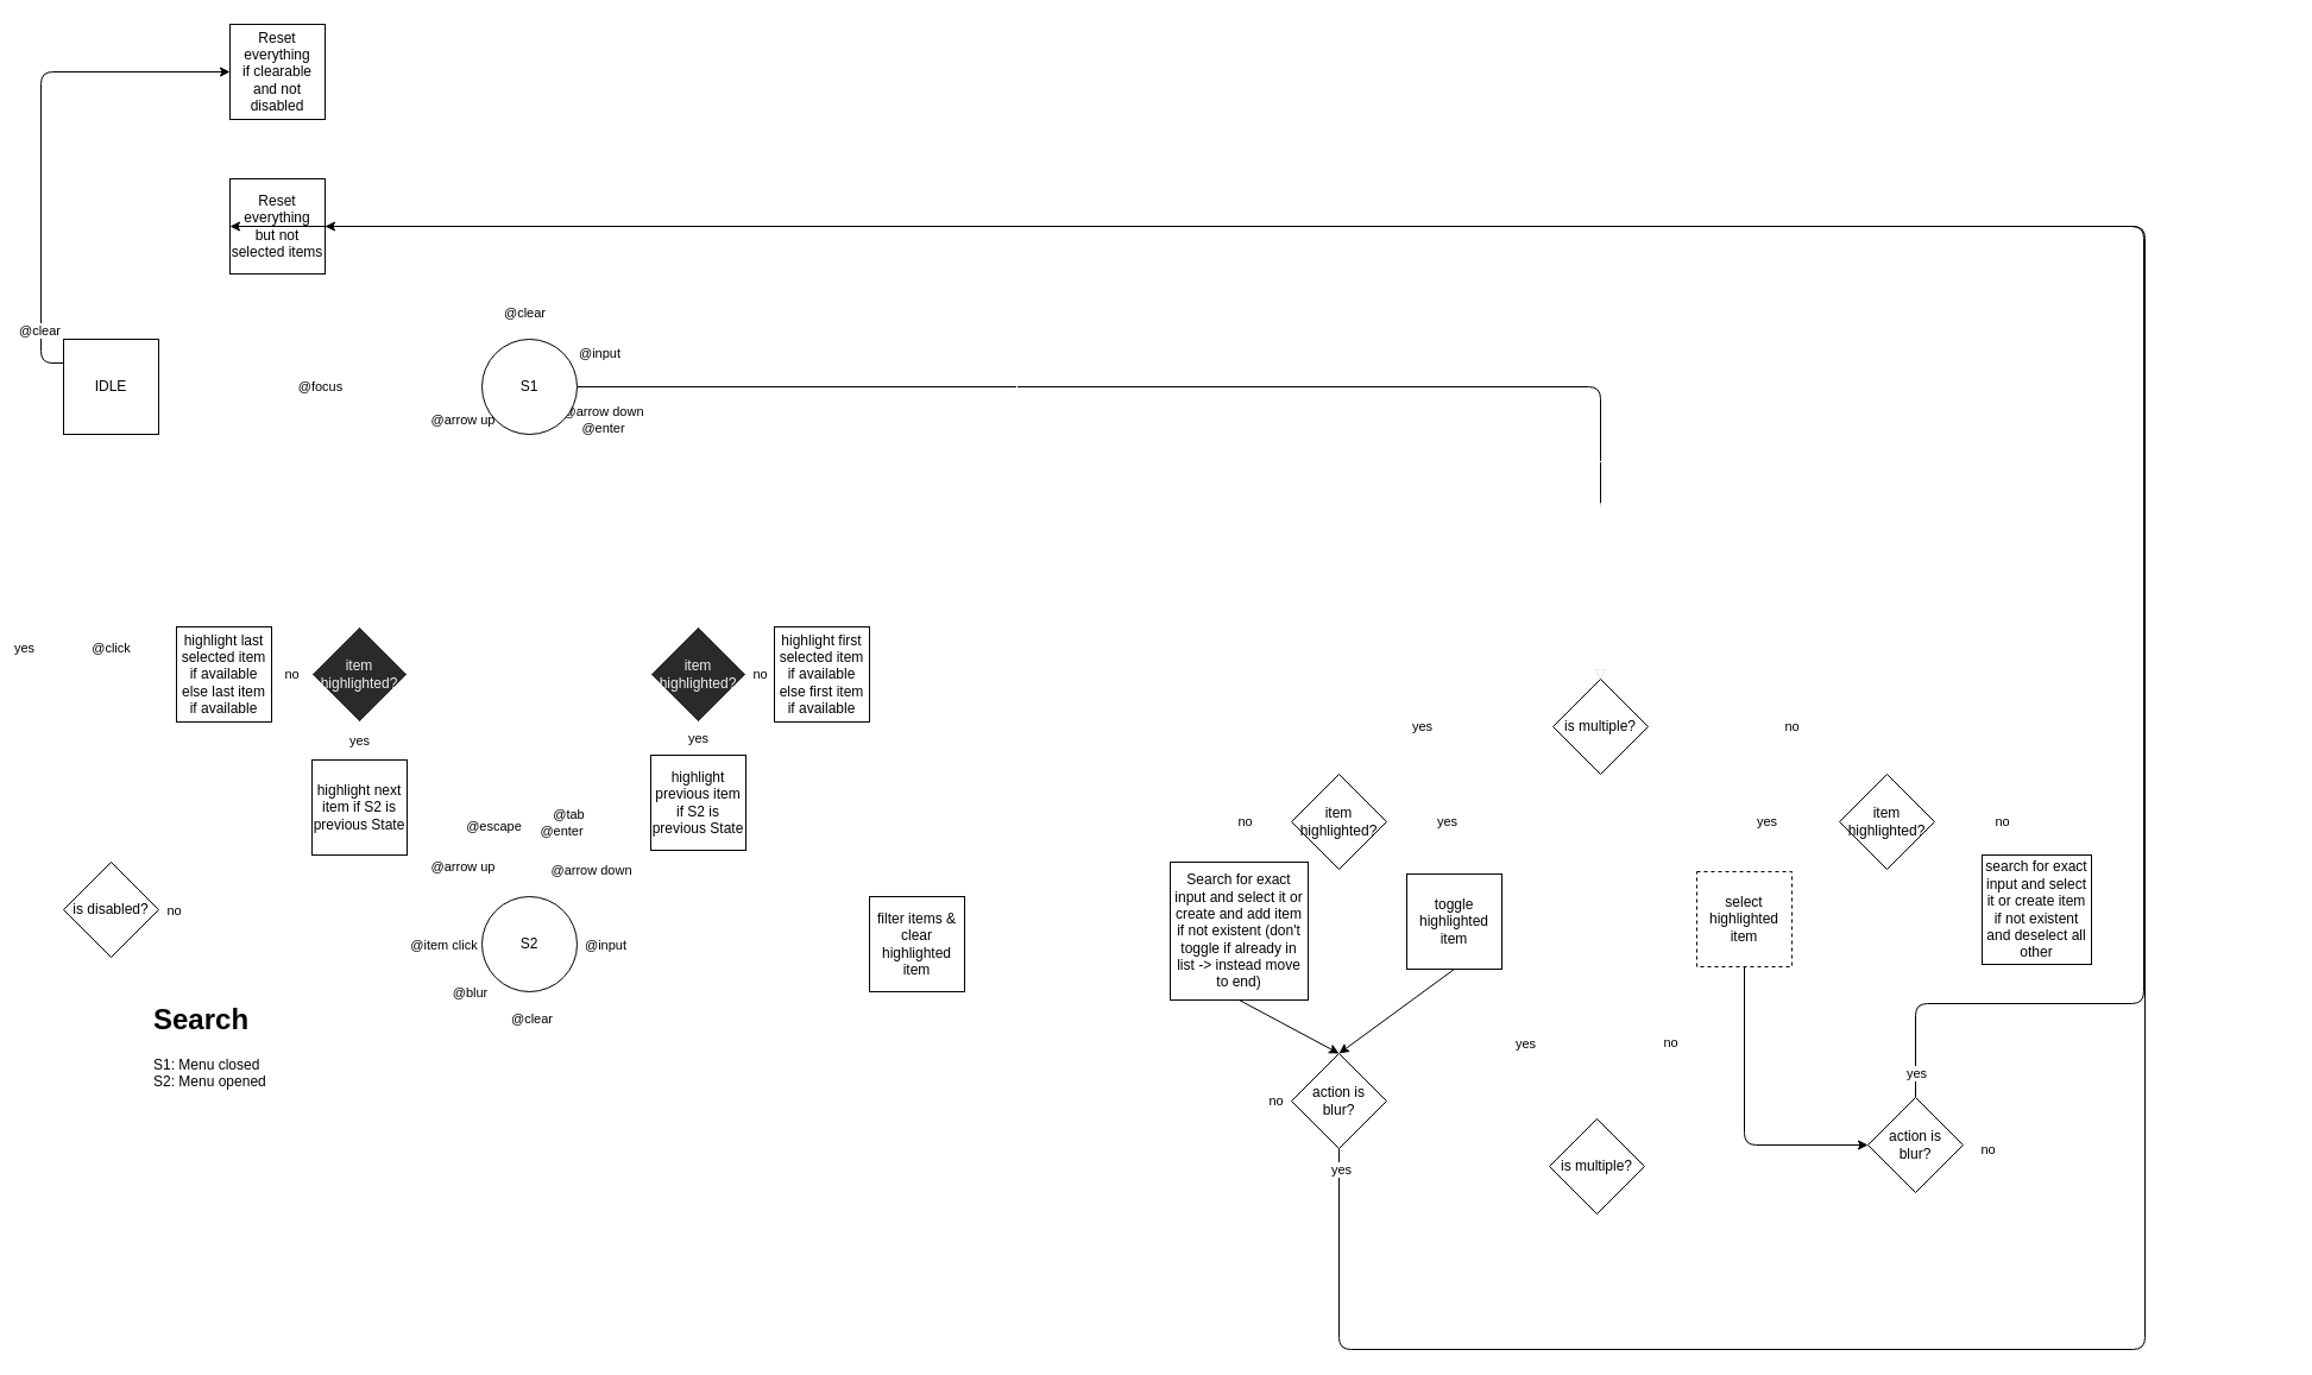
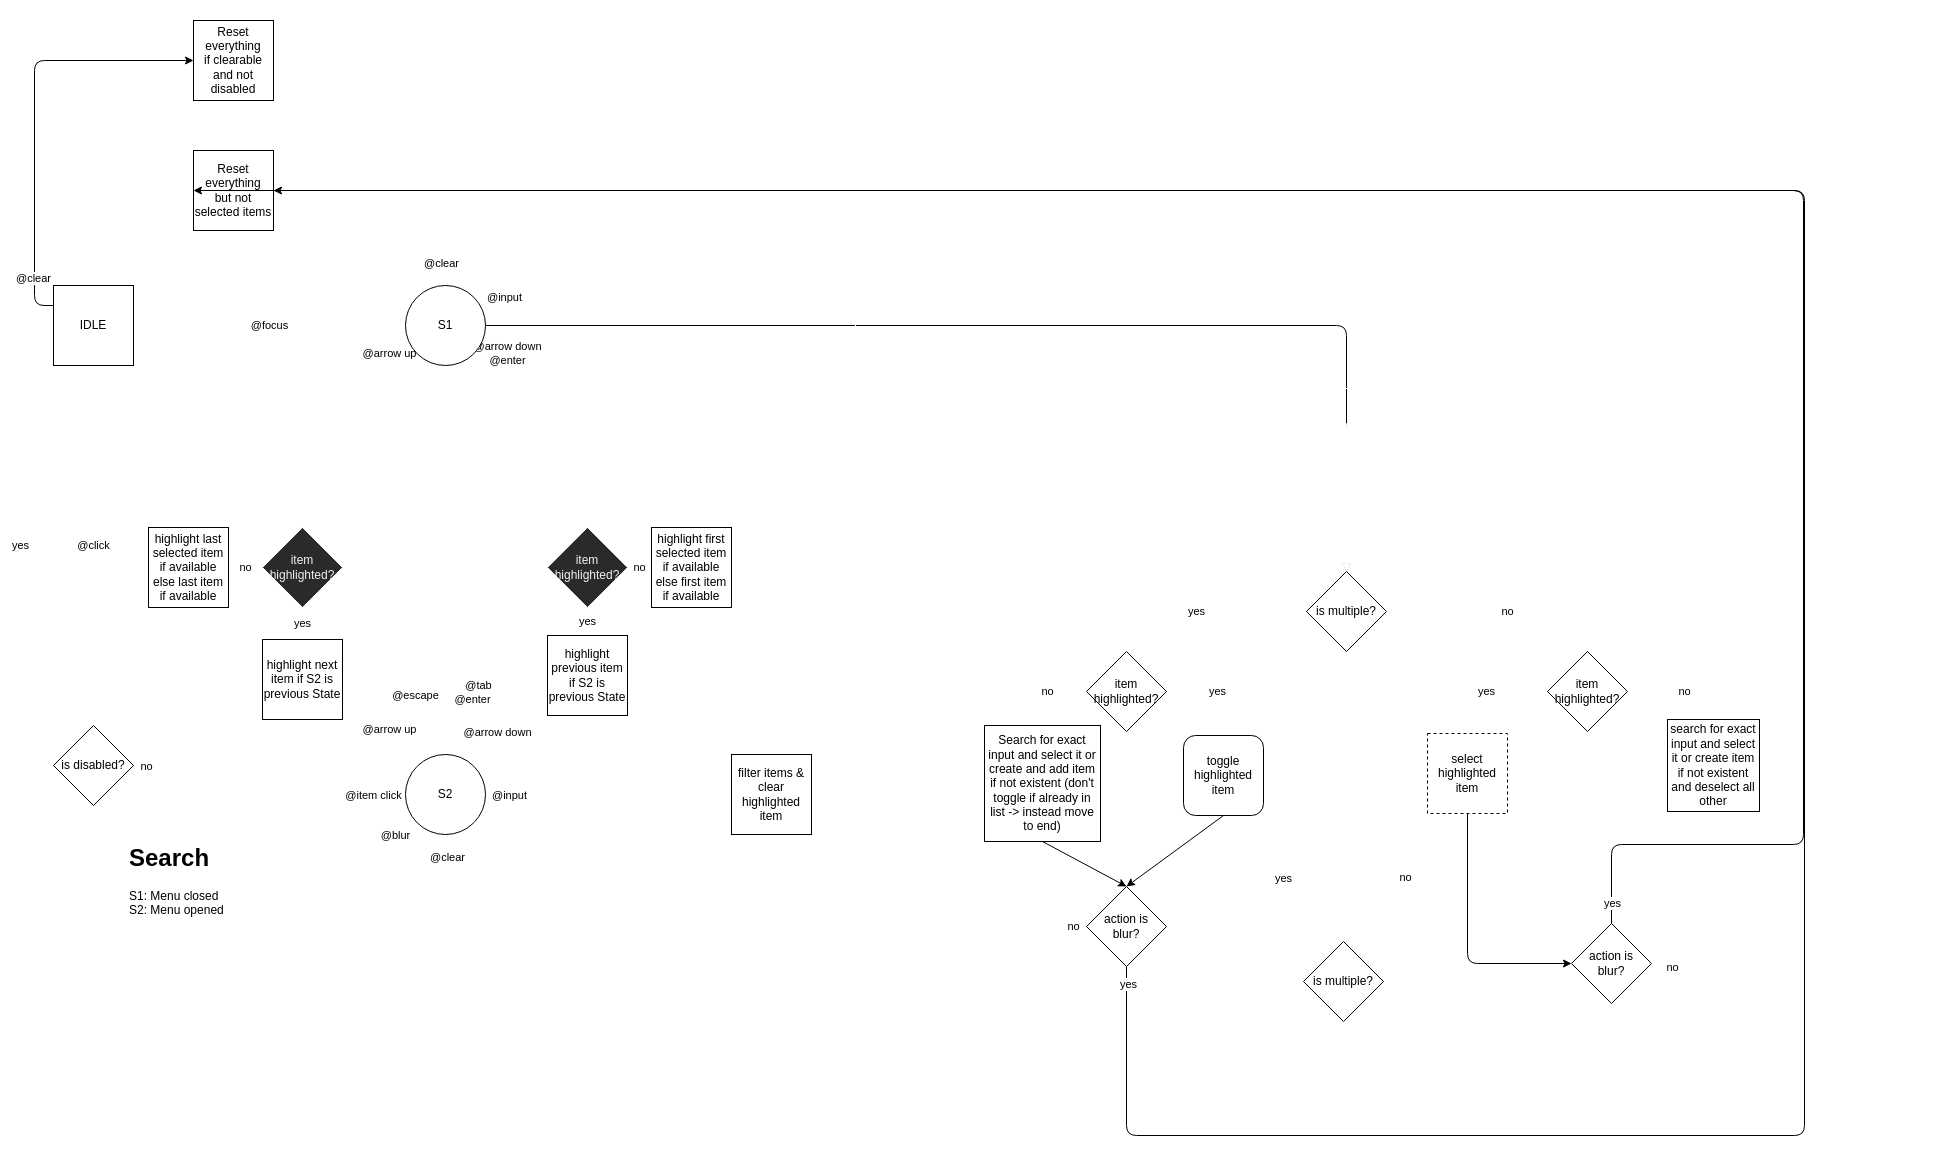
- <mxCell id="71" value="toggle highlighted item" style="whiteSpace=wrap;html=1;aspect=fixed;" parent="1" vertex="1"><mxGeometry x="1183" y="735" width="80" height="80" as="geometry" /></mxCell>
+ <mxCell id="71" value="toggle highlighted item" style="whiteSpace=wrap;html=1;aspect=fixed;rounded=1;" parent="1" vertex="1"><mxGeometry x="1183" y="735" width="80" height="80" as="geometry" /></mxCell>
